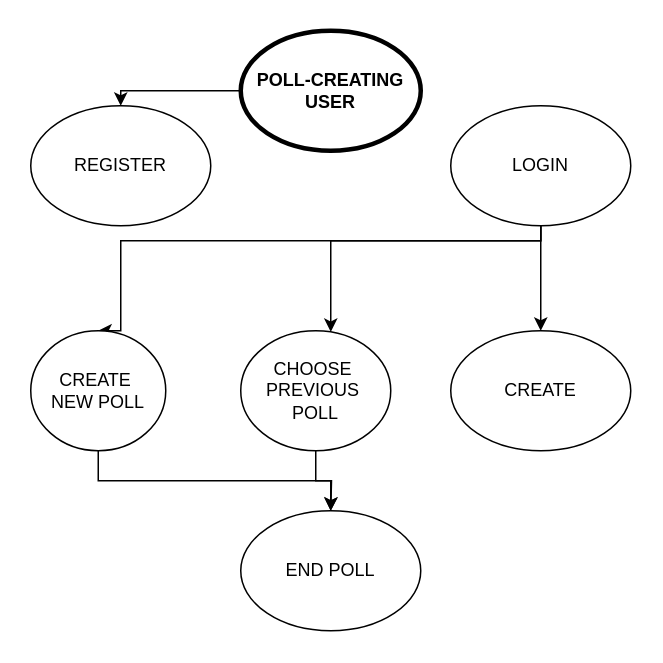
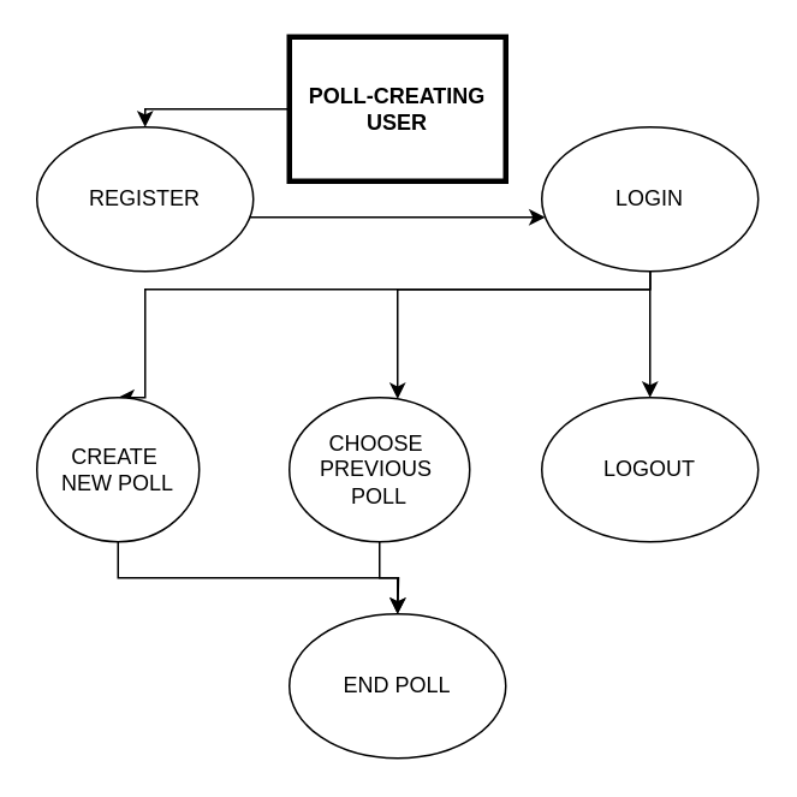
- <mxCell id="3" value="&lt;b&gt;POLL-CREATING&lt;br&gt;USER&lt;br&gt;&lt;/b&gt;" style="ellipse;whiteSpace=wrap;html=1;strokeWidth=3;" parent="1" vertex="1"><mxGeometry x="160" y="20" width="120" height="80" as="geometry" /></mxCell>
+ <mxCell id="3" value="&lt;b&gt;POLL-CREATING&lt;br&gt;USER&lt;br&gt;&lt;/b&gt;" style="whiteSpace=wrap;html=1;strokeWidth=3;rounded=0;" parent="1" vertex="1"><mxGeometry x="160" y="20" width="120" height="80" as="geometry" /></mxCell>
+ <mxCell id="4" style="edgeStyle=orthogonalEdgeStyle;rounded=0;orthogonalLoop=1;jettySize=auto;html=1;exitX=0.5;exitY=1;exitDx=0;exitDy=0;" parent="1" source="5" target="9" edge="1"><mxGeometry relative="1" as="geometry"><Array as="points"><mxPoint x="80" y="120" /></Array></mxGeometry></mxCell>
- <mxCell id="12" value="CREATE" style="ellipse;whiteSpace=wrap;html=1;strokeWidth=1;" parent="1" vertex="1"><mxGeometry x="300" y="220" width="120" height="80" as="geometry" /></mxCell>
+ <mxCell id="12" value="LOGOUT" style="ellipse;whiteSpace=wrap;html=1;strokeWidth=1;" parent="1" vertex="1"><mxGeometry x="300" y="220" width="120" height="80" as="geometry" /></mxCell>
